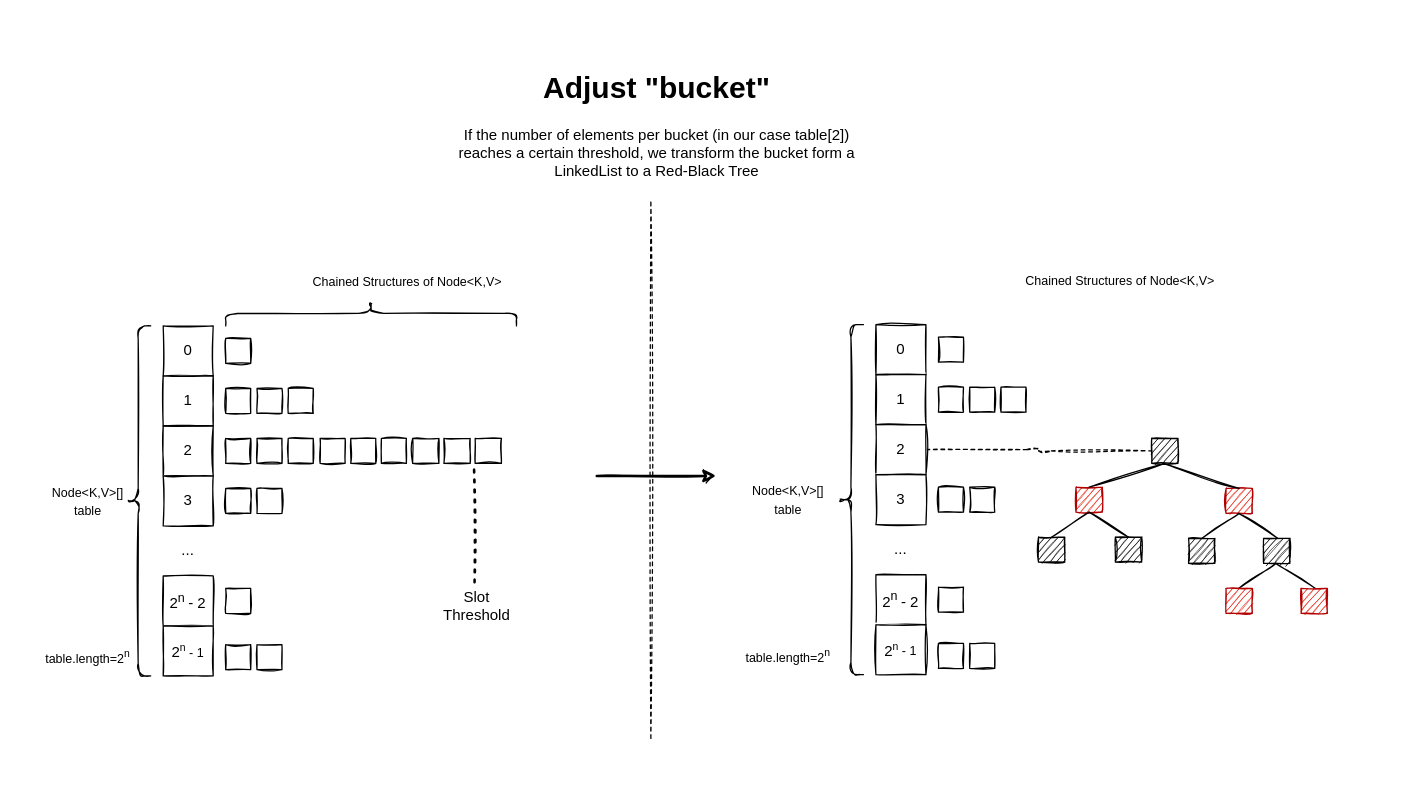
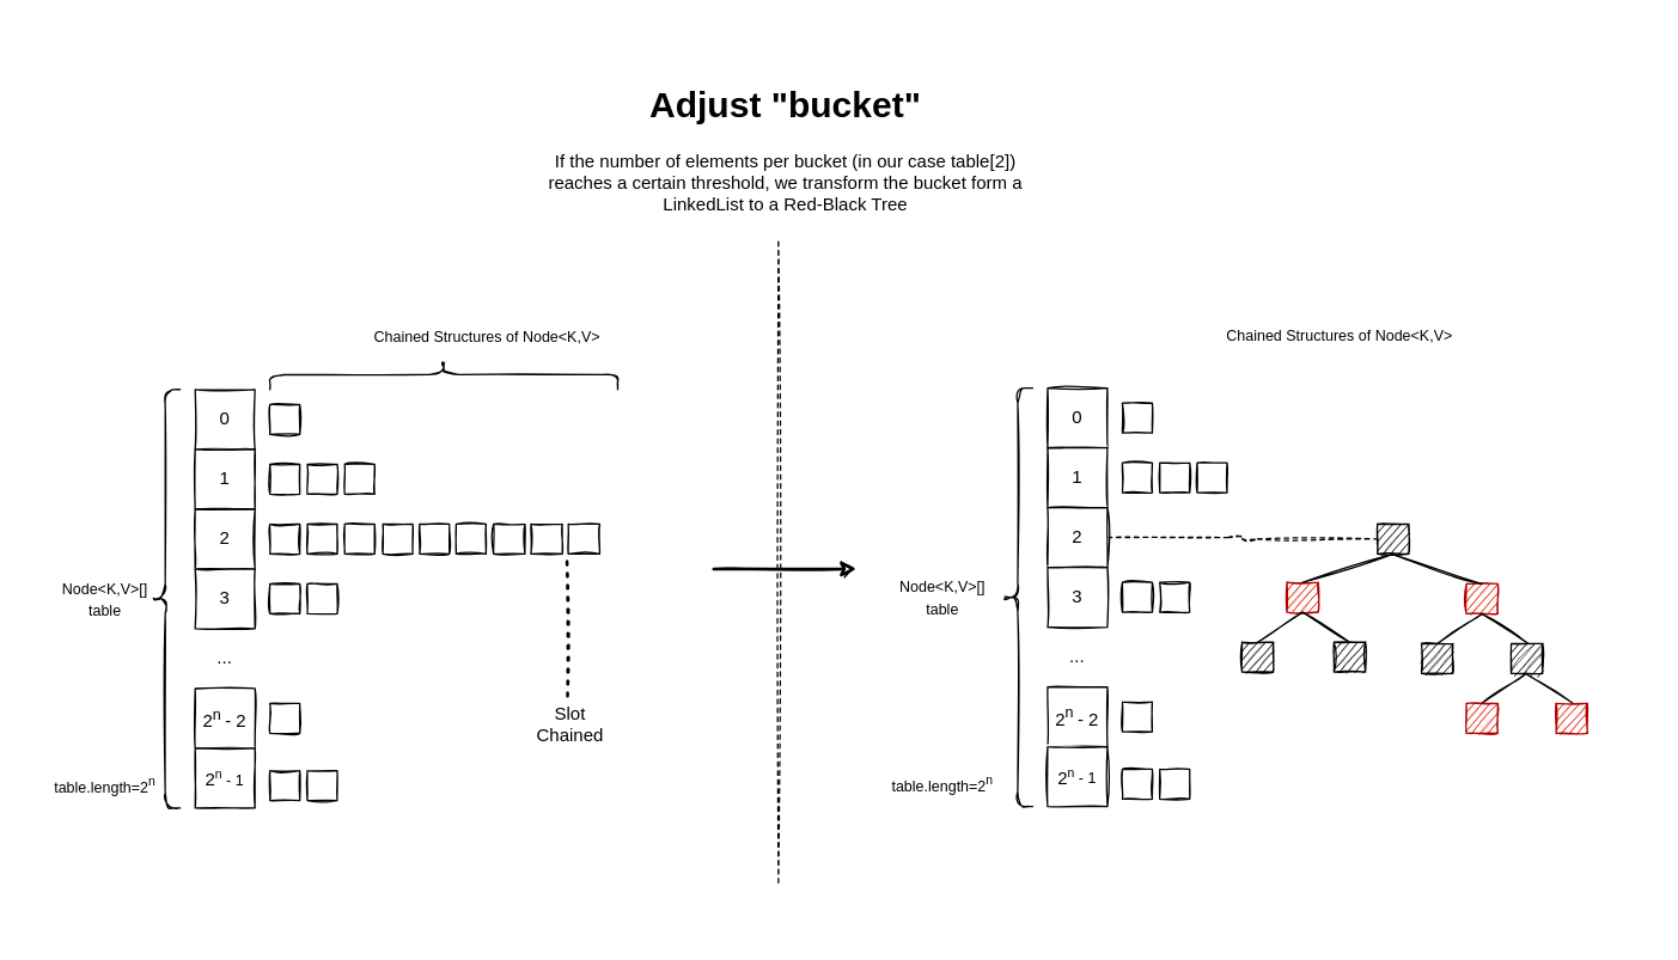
- <mxCell id="75" value="Slot Threshold" style="text;html=1;strokeColor=none;fillColor=none;align=center;verticalAlign=middle;whiteSpace=wrap;rounded=0;fontSize=12;sketch=1;" parent="1" vertex="1"><mxGeometry x="350.5" y="469" width="60" height="30" as="geometry" /></mxCell>
+ <mxCell id="75" value="Slot Chained" style="text;html=1;strokeColor=none;fillColor=none;align=center;verticalAlign=middle;whiteSpace=wrap;rounded=0;fontSize=12;sketch=1;" parent="1" vertex="1"><mxGeometry x="350.5" y="469" width="60" height="30" as="geometry" /></mxCell>
